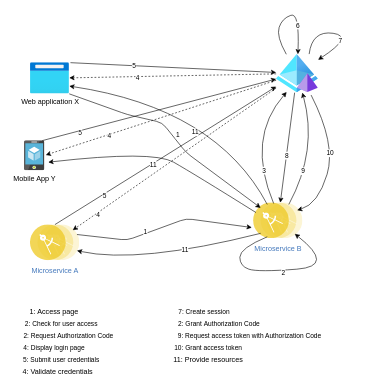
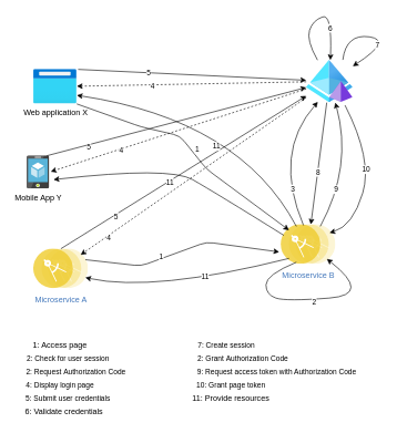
- <mxCell id="24" value="&lt;span style=&quot;font-size: 11px ; background-color: rgb(255 , 255 , 255)&quot;&gt;2: Check for user access&lt;/span&gt;" style="text;html=1;strokeColor=none;fillColor=none;align=center;verticalAlign=middle;whiteSpace=wrap;rounded=0;" vertex="1" parent="1"><mxGeometry x="32" y="530" width="140" height="20" as="geometry" /></mxCell>
+ <mxCell id="24" value="&lt;span style=&quot;font-size: 11px ; background-color: rgb(255 , 255 , 255)&quot;&gt;2: Check for user session&lt;/span&gt;" style="text;html=1;strokeColor=none;fillColor=none;align=center;verticalAlign=middle;whiteSpace=wrap;rounded=0;" vertex="1" parent="1"><mxGeometry x="32" y="530" width="140" height="20" as="geometry" /></mxCell>
- <mxCell id="34" value="&lt;span style=&quot;font-size: 11px ; background-color: rgb(255 , 255 , 255)&quot;&gt;10: Grant access token&lt;/span&gt;" style="text;html=1;strokeColor=none;fillColor=none;align=center;verticalAlign=middle;whiteSpace=wrap;rounded=0;" vertex="1" parent="1"><mxGeometry x="276.6" y="570" width="140" height="20" as="geometry" /></mxCell>
+ <mxCell id="34" value="&lt;span style=&quot;font-size: 11px ; background-color: rgb(255 , 255 , 255)&quot;&gt;10: Grant page token&lt;/span&gt;" style="text;html=1;strokeColor=none;fillColor=none;align=center;verticalAlign=middle;whiteSpace=wrap;rounded=0;" vertex="1" parent="1"><mxGeometry x="276.6" y="570" width="140" height="20" as="geometry" /></mxCell>
- <mxCell id="51" value="4: Validate credentials" style="text;html=1;strokeColor=none;fillColor=none;align=center;verticalAlign=middle;whiteSpace=wrap;rounded=0;" vertex="1" parent="1"><mxGeometry x="26" y="610" width="140.4" height="20" as="geometry" /></mxCell>
+ <mxCell id="51" value="6: Validate credentials" style="text;html=1;strokeColor=none;fillColor=none;align=center;verticalAlign=middle;whiteSpace=wrap;rounded=0;" vertex="1" parent="1"><mxGeometry x="26" y="610" width="140.4" height="20" as="geometry" /></mxCell>
